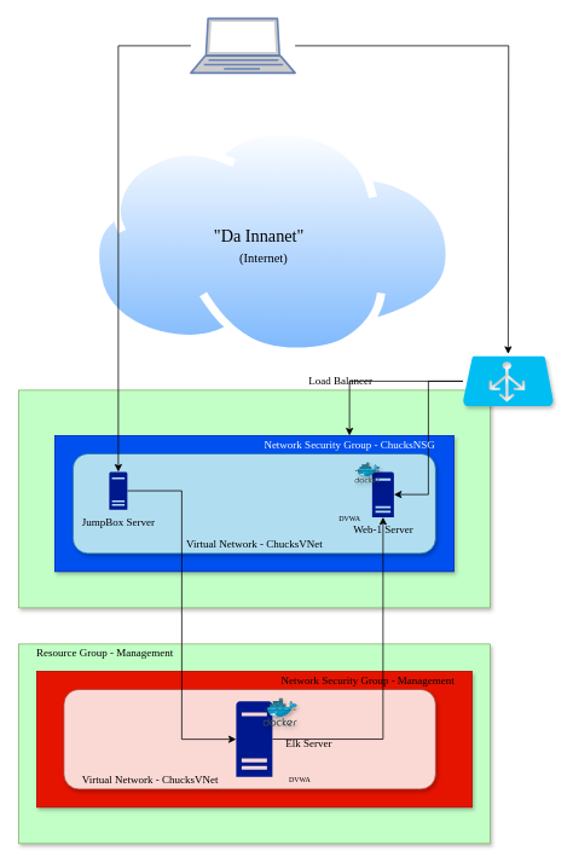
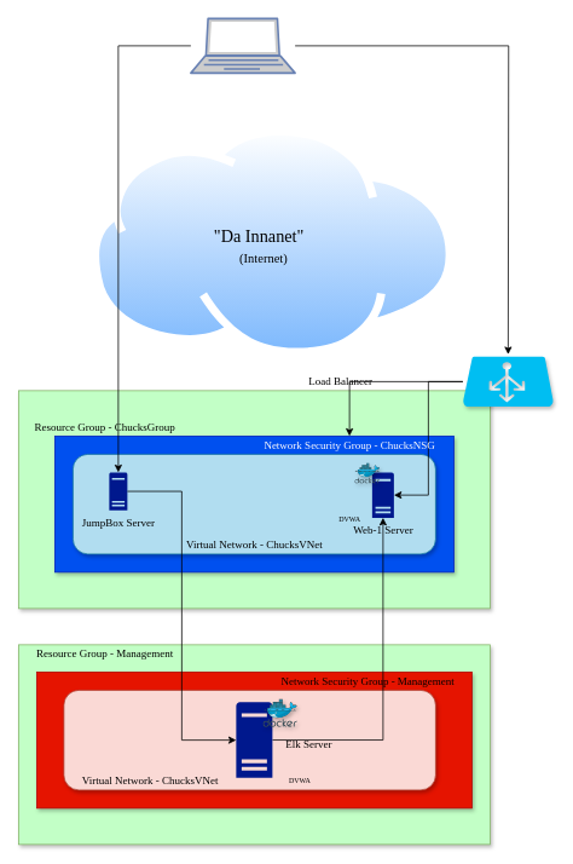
+ <mxCell id="14" value="Resource Group - ChucksGroup" style="text;html=1;align=center;verticalAlign=middle;resizable=0;points=[];autosize=1;fontFamily=Comic Sans MS;" vertex="1" parent="1"><mxGeometry x="20" y="460" width="190" height="20" as="geometry" /></mxCell>
